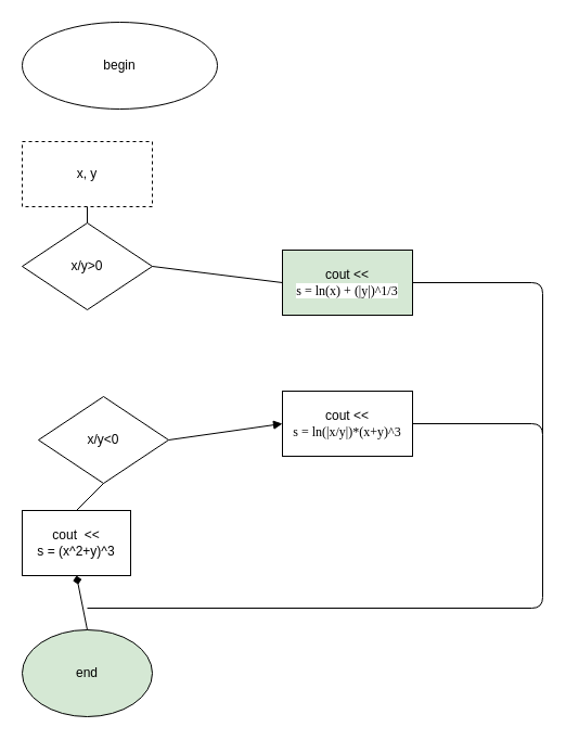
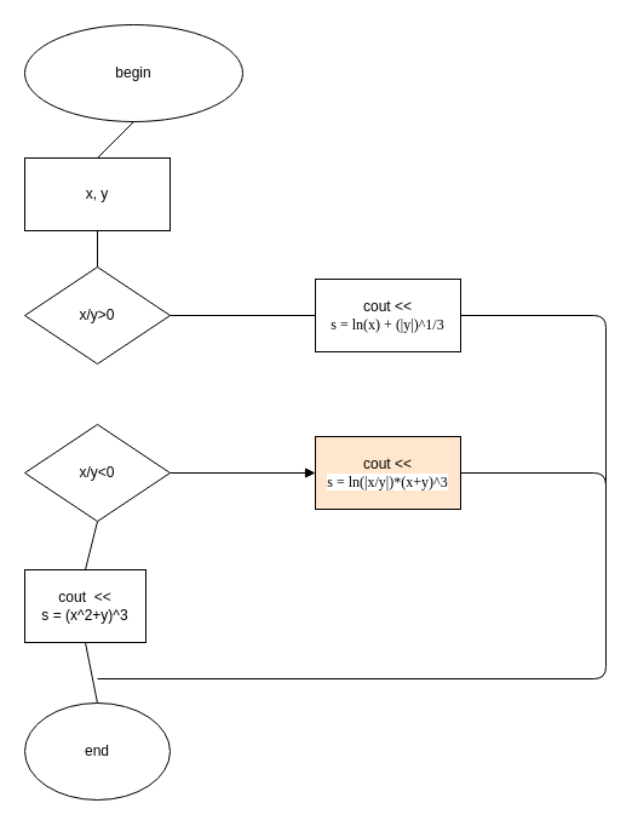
+ <mxCell id="7" value="" style="endArrow=none;html=1;entryX=0.5;entryY=1;entryDx=0;entryDy=0;exitX=0.5;exitY=0;exitDx=0;exitDy=0;" parent="1" source="3" target="2" edge="1"><mxGeometry width="50" height="50" relative="1" as="geometry"><mxPoint x="50" y="150" as="sourcePoint" /><mxPoint x="100" y="100" as="targetPoint" /></mxGeometry></mxCell>
- <mxCell id="3" value="x, y" style="rounded=0;whiteSpace=wrap;html=1;dashed=1;" parent="1" vertex="1"><mxGeometry x="20" y="130" width="120" height="60" as="geometry" /></mxCell>
+ <mxCell id="3" value="x, y" style="rounded=0;whiteSpace=wrap;html=1;" parent="1" vertex="1"><mxGeometry x="20" y="130" width="120" height="60" as="geometry" /></mxCell>
- <mxCell id="4" value="x/y&amp;gt;0" style="rhombus;whiteSpace=wrap;html=1;" parent="1" vertex="1"><mxGeometry x="20" y="205" width="120" height="80" as="geometry" /></mxCell>
+ <mxCell id="4" value="x/y&amp;gt;0" style="rhombus;whiteSpace=wrap;html=1;" parent="1" vertex="1"><mxGeometry x="20" y="220" width="120" height="80" as="geometry" /></mxCell>
- <mxCell id="5" value="cout &amp;lt;&amp;lt;&lt;span style=&quot;background-color: rgb(248 , 249 , 250)&quot;&gt;&lt;br&gt;&lt;/span&gt;&lt;span style=&quot;background-color: rgb(255 , 255 , 255) ; font-family: &amp;#34;menlo&amp;#34;&quot;&gt;s = ln(x) + (|y|)^1/3&lt;/span&gt;&lt;br&gt;" style="rounded=0;whiteSpace=wrap;html=1;align=center;fillColor=#d5e8d4;" parent="1" vertex="1"><mxGeometry x="260" y="230" width="120" height="60" as="geometry" /></mxCell>
+ <mxCell id="5" value="cout &amp;lt;&amp;lt;&lt;span style=&quot;background-color: rgb(248 , 249 , 250)&quot;&gt;&lt;br&gt;&lt;/span&gt;&lt;span style=&quot;background-color: rgb(255 , 255 , 255) ; font-family: &amp;#34;menlo&amp;#34;&quot;&gt;s = ln(x) + (|y|)^1/3&lt;/span&gt;&lt;br&gt;" style="rounded=0;whiteSpace=wrap;html=1;align=center;" parent="1" vertex="1"><mxGeometry x="260" y="230" width="120" height="60" as="geometry" /></mxCell>
- <mxCell id="10" value="cout &amp;lt;&amp;lt;&lt;br&gt;&lt;span style=&quot;font-family: &amp;#34;menlo&amp;#34; ; background-color: rgb(255 , 255 , 255)&quot;&gt;s = ln(|x/y|)*(x+y)^3&lt;/span&gt;&lt;br&gt;" style="rounded=0;whiteSpace=wrap;html=1;" parent="1" vertex="1"><mxGeometry x="260" y="360" width="120" height="60" as="geometry" /></mxCell>
+ <mxCell id="10" value="cout &amp;lt;&amp;lt;&lt;br&gt;&lt;span style=&quot;font-family: &amp;#34;menlo&amp;#34; ; background-color: rgb(255 , 255 , 255)&quot;&gt;s = ln(|x/y|)*(x+y)^3&lt;/span&gt;&lt;br&gt;" style="rounded=0;whiteSpace=wrap;html=1;fillColor=#ffe6cc;" parent="1" vertex="1"><mxGeometry x="260" y="360" width="120" height="60" as="geometry" /></mxCell>
- <mxCell id="9" value="x/y&amp;lt;0" style="rhombus;whiteSpace=wrap;html=1;" parent="1" vertex="1"><mxGeometry x="35" y="365" width="120" height="80" as="geometry" /></mxCell>
+ <mxCell id="9" value="x/y&amp;lt;0" style="rhombus;whiteSpace=wrap;html=1;" parent="1" vertex="1"><mxGeometry x="20" y="350" width="120" height="80" as="geometry" /></mxCell>
- <mxCell id="15" value="" style="endArrow=diamond;html=1;entryX=0.5;entryY=1;entryDx=0;entryDy=0;exitX=0.5;exitY=0;exitDx=0;exitDy=0;" parent="1" source="14" target="12" edge="1"><mxGeometry width="50" height="50" relative="1" as="geometry"><mxPoint x="20" y="730" as="sourcePoint" /><mxPoint x="70" y="680" as="targetPoint" /></mxGeometry></mxCell>
+ <mxCell id="15" value="" style="endArrow=none;html=1;entryX=0.5;entryY=1;entryDx=0;entryDy=0;exitX=0.5;exitY=0;exitDx=0;exitDy=0;" parent="1" source="14" target="12" edge="1"><mxGeometry width="50" height="50" relative="1" as="geometry"><mxPoint x="20" y="730" as="sourcePoint" /><mxPoint x="70" y="680" as="targetPoint" /></mxGeometry></mxCell>
- <mxCell id="14" value="end" style="ellipse;whiteSpace=wrap;html=1;fillColor=#d5e8d4;" parent="1" vertex="1"><mxGeometry x="20" y="580" width="120" height="80" as="geometry" /></mxCell>
+ <mxCell id="14" value="end" style="ellipse;whiteSpace=wrap;html=1;" parent="1" vertex="1"><mxGeometry x="20" y="580" width="120" height="80" as="geometry" /></mxCell>
